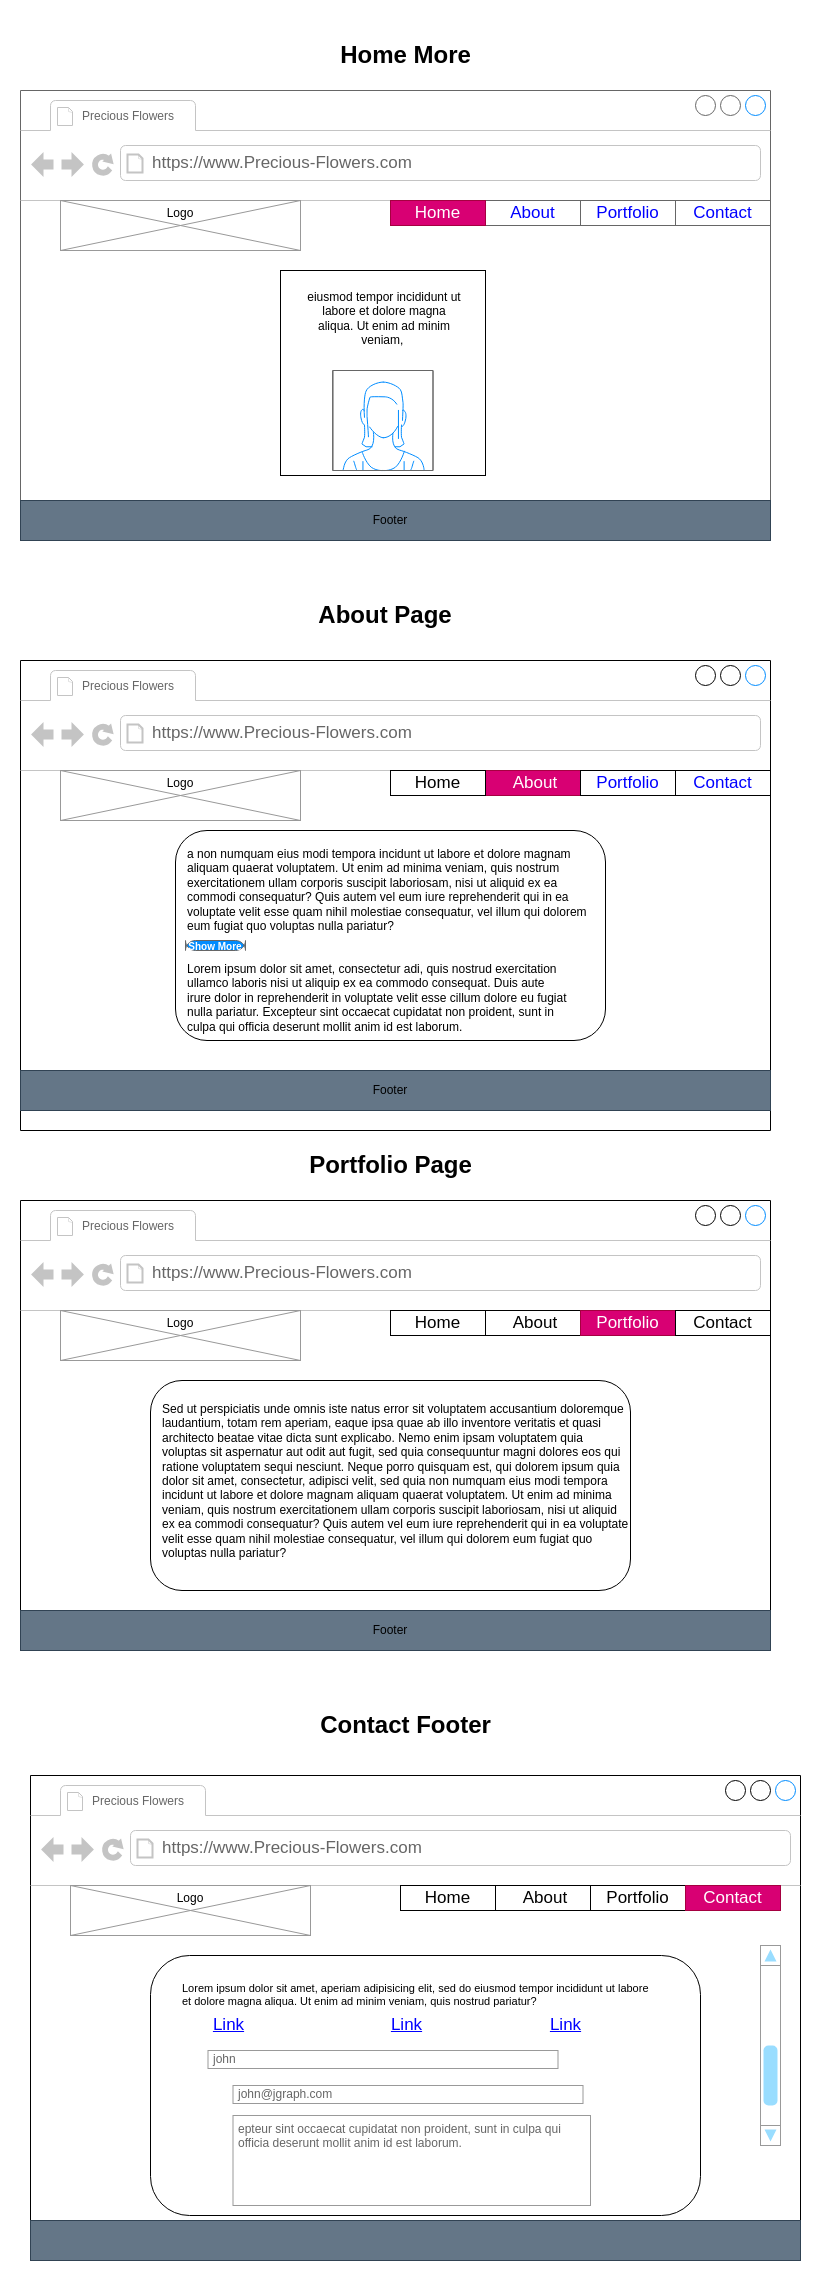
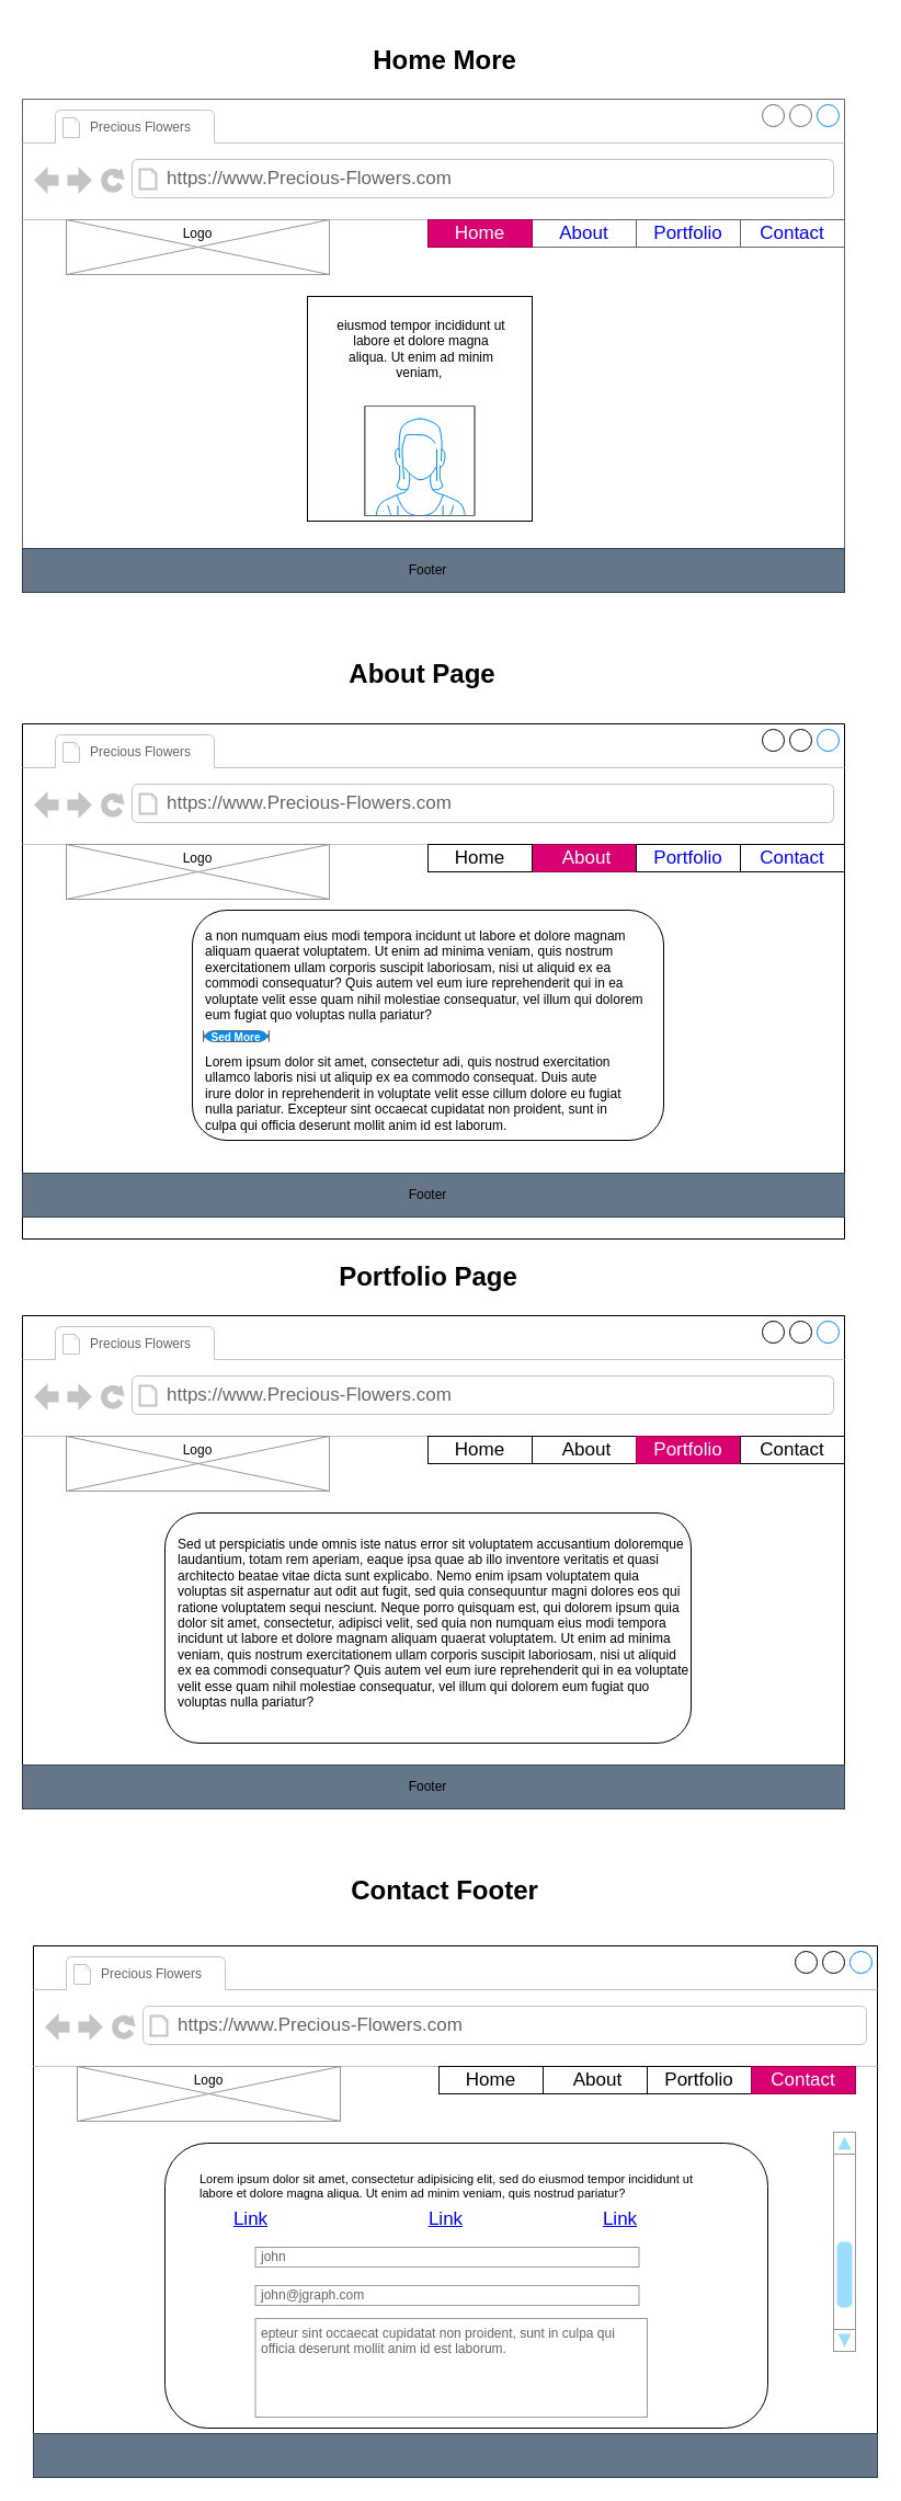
- <mxCell id="33" value="&lt;font style=&quot;font-size: 10px;&quot;&gt;Show More&lt;/font&gt;" style="strokeWidth=1;shadow=0;dashed=0;align=center;html=1;shape=mxgraph.mockup.buttons.button;strokeColor=#666666;fontColor=#ffffff;mainText=;buttonStyle=round;fontSize=17;fontStyle=1;fillColor=#008cff;whiteSpace=wrap;" vertex="1" parent="19"><mxGeometry x="165" y="280" width="60" height="10" as="geometry" /></mxCell>
+ <mxCell id="33" value="&lt;font style=&quot;font-size: 10px;&quot;&gt;Sed More&lt;/font&gt;" style="strokeWidth=1;shadow=0;dashed=0;align=center;html=1;shape=mxgraph.mockup.buttons.button;strokeColor=#666666;fontColor=#ffffff;mainText=;buttonStyle=round;fontSize=17;fontStyle=1;fillColor=#008cff;whiteSpace=wrap;" vertex="1" parent="19"><mxGeometry x="165" y="280" width="60" height="10" as="geometry" /></mxCell>
- <mxCell id="72" value="Lorem ipsum dolor sit amet, aperiam adipisicing elit, sed do eiusmod tempor incididunt ut labore et dolore magna aliqua. Ut enim ad minim veniam, quis nostrud&amp;nbsp;pariatur?" style="text;spacingTop=-5;whiteSpace=wrap;html=1;align=left;fontSize=11;fontFamily=Helvetica;fillColor=none;strokeColor=none;" vertex="1" parent="1"><mxGeometry x="180" y="1980" width="480" height="30" as="geometry" /></mxCell>
+ <mxCell id="72" value="Lorem ipsum dolor sit amet, consectetur adipisicing elit, sed do eiusmod tempor incididunt ut labore et dolore magna aliqua. Ut enim ad minim veniam, quis nostrud&amp;nbsp;pariatur?" style="text;spacingTop=-5;whiteSpace=wrap;html=1;align=left;fontSize=11;fontFamily=Helvetica;fillColor=none;strokeColor=none;" vertex="1" parent="1"><mxGeometry x="180" y="1980" width="480" height="30" as="geometry" /></mxCell>
- <mxCell id="68" value="john" style="strokeWidth=1;shadow=0;dashed=0;align=center;html=1;shape=mxgraph.mockup.forms.rrect;fillColor=#ffffff;rSize=0;fontColor=#666666;align=left;spacingLeft=3;strokeColor=#999999;" vertex="1" parent="51"><mxGeometry x="177.5" y="275" width="350" height="18" as="geometry" /></mxCell>
+ <mxCell id="68" value="john" style="strokeWidth=1;shadow=0;dashed=0;align=center;html=1;shape=mxgraph.mockup.forms.rrect;fillColor=#ffffff;rSize=0;fontColor=#666666;align=left;spacingLeft=3;strokeColor=#999999;" vertex="1" parent="51"><mxGeometry x="202.5" y="275" width="350" height="18" as="geometry" /></mxCell>
